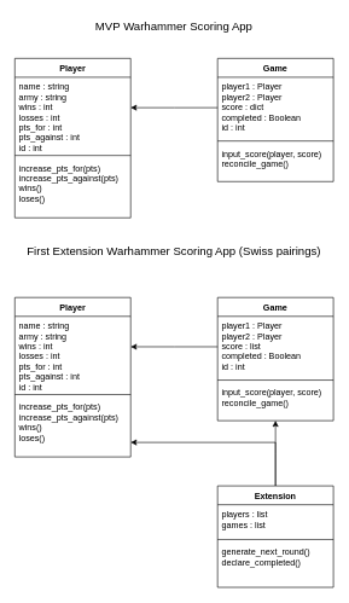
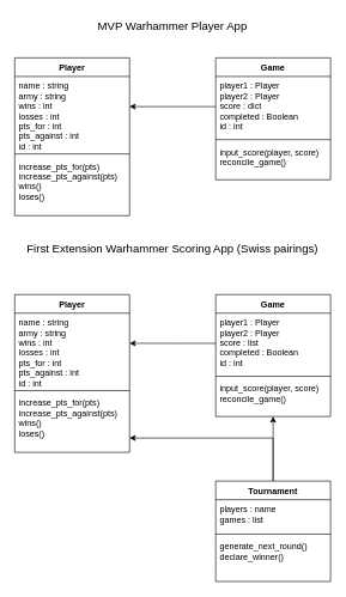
- <mxCell id="11" value="MVP Warhammer Scoring App" style="text;html=1;strokeColor=none;fillColor=none;align=center;verticalAlign=middle;whiteSpace=wrap;rounded=0;fontSize=16;" parent="1" vertex="1"><mxGeometry x="120" y="20" width="240" height="30" as="geometry" /></mxCell>
+ <mxCell id="11" value="MVP Warhammer Player App" style="text;html=1;strokeColor=none;fillColor=none;align=center;verticalAlign=middle;whiteSpace=wrap;rounded=0;fontSize=16;" parent="1" vertex="1"><mxGeometry x="120" y="20" width="240" height="30" as="geometry" /></mxCell>
- <mxCell id="24" value="Extension" style="swimlane;fontStyle=1;align=center;verticalAlign=top;childLayout=stackLayout;horizontal=1;startSize=26;horizontalStack=0;resizeParent=1;resizeParentMax=0;resizeLast=0;collapsible=1;marginBottom=0;fontSize=12;" parent="1" vertex="1"><mxGeometry x="300" y="670" width="160" height="140" as="geometry" /></mxCell>
+ <mxCell id="24" value="Tournament" style="swimlane;fontStyle=1;align=center;verticalAlign=top;childLayout=stackLayout;horizontal=1;startSize=26;horizontalStack=0;resizeParent=1;resizeParentMax=0;resizeLast=0;collapsible=1;marginBottom=0;fontSize=12;" parent="1" vertex="1"><mxGeometry x="300" y="670" width="160" height="140" as="geometry" /></mxCell>
- <mxCell id="25" value="players : list&#10;games : list" style="text;strokeColor=none;fillColor=none;align=left;verticalAlign=top;spacingLeft=4;spacingRight=4;overflow=hidden;rotatable=0;points=[[0,0.5],[1,0.5]];portConstraint=eastwest;fontSize=12;" parent="24" vertex="1"><mxGeometry y="26" width="160" height="44" as="geometry" /></mxCell>
+ <mxCell id="25" value="players : name&#10;games : list" style="text;strokeColor=none;fillColor=none;align=left;verticalAlign=top;spacingLeft=4;spacingRight=4;overflow=hidden;rotatable=0;points=[[0,0.5],[1,0.5]];portConstraint=eastwest;fontSize=12;" parent="24" vertex="1"><mxGeometry y="26" width="160" height="44" as="geometry" /></mxCell>
- <mxCell id="27" value="generate_next_round()&#10;declare_completed()" style="text;strokeColor=none;fillColor=none;align=left;verticalAlign=top;spacingLeft=4;spacingRight=4;overflow=hidden;rotatable=0;points=[[0,0.5],[1,0.5]];portConstraint=eastwest;fontSize=12;" parent="24" vertex="1"><mxGeometry y="78" width="160" height="62" as="geometry" /></mxCell>
+ <mxCell id="27" value="generate_next_round()&#10;declare_winner()" style="text;strokeColor=none;fillColor=none;align=left;verticalAlign=top;spacingLeft=4;spacingRight=4;overflow=hidden;rotatable=0;points=[[0,0.5],[1,0.5]];portConstraint=eastwest;fontSize=12;" parent="24" vertex="1"><mxGeometry y="78" width="160" height="62" as="geometry" /></mxCell>
